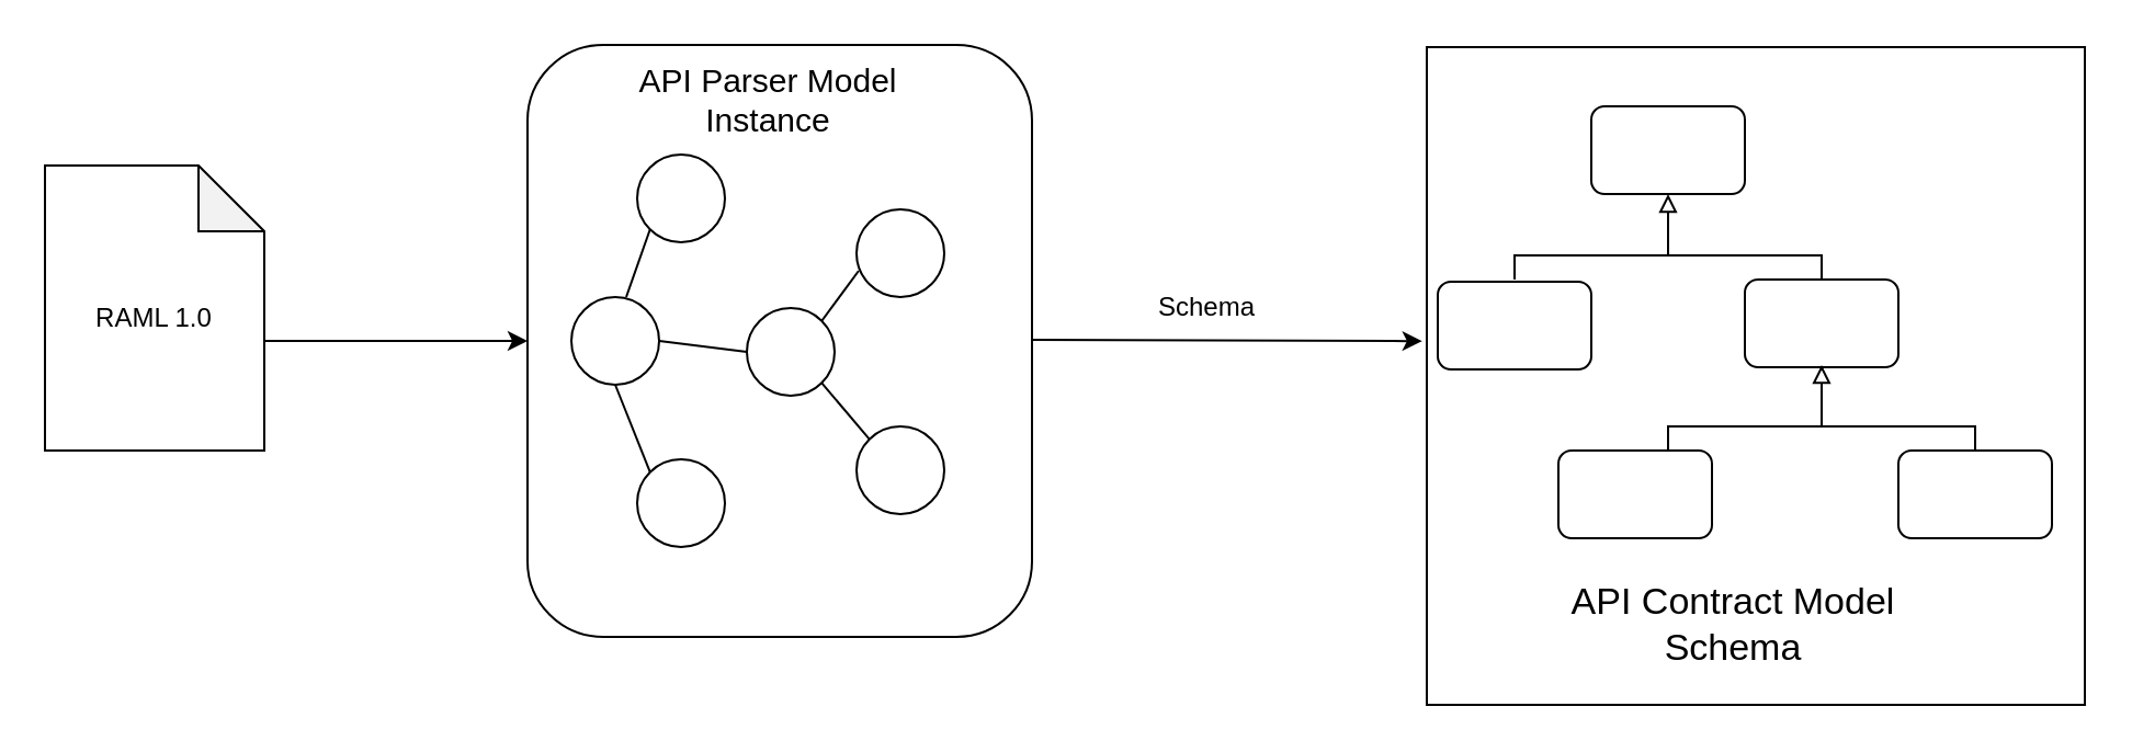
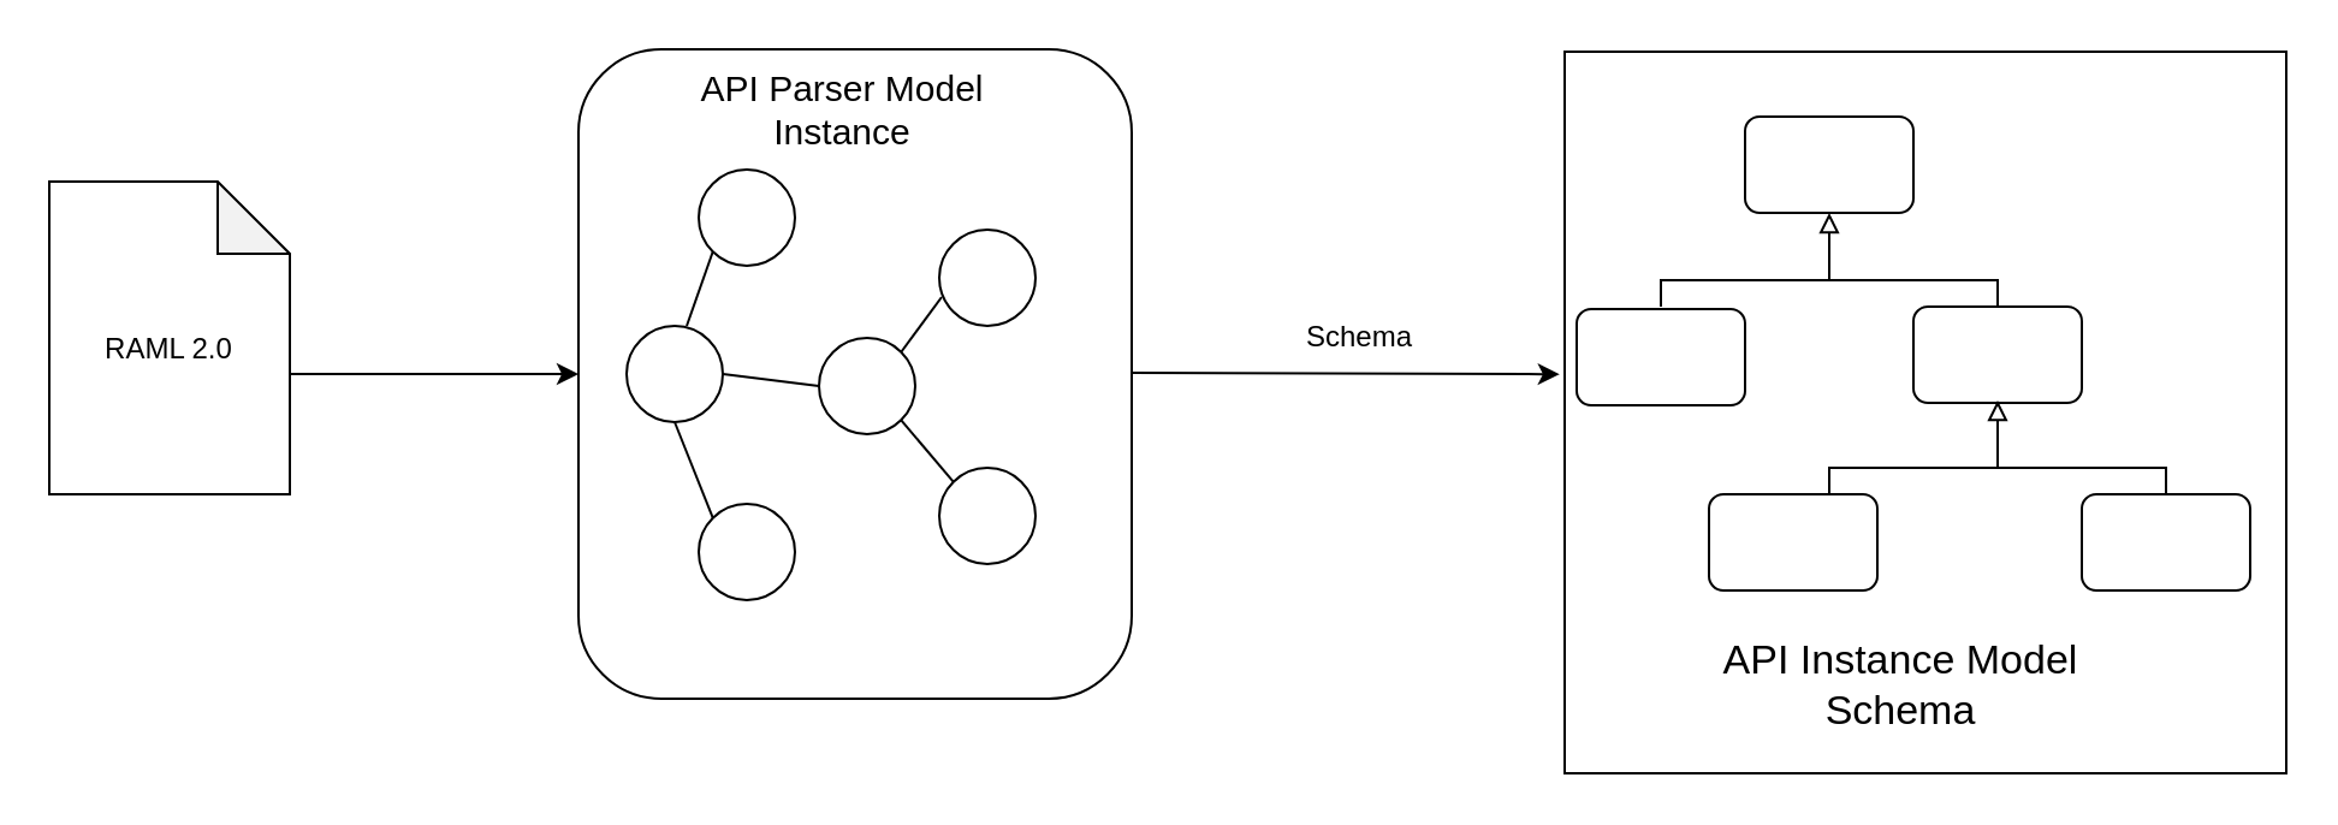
- <mxCell id="32" value="Schema" style="text;html=1;strokeColor=none;fillColor=none;align=center;verticalAlign=middle;whiteSpace=wrap;rounded=0;" vertex="1" parent="1"><mxGeometry x="520" y="125" width="60" height="30" as="geometry" /></mxCell>
+ <mxCell id="32" value="Schema" style="text;html=1;strokeColor=none;fillColor=none;align=center;verticalAlign=middle;whiteSpace=wrap;rounded=0;" vertex="1" parent="1"><mxGeometry x="535" y="125" width="60" height="30" as="geometry" /></mxCell>
- <mxCell id="3" value="RAML 1.0" style="text;html=1;strokeColor=none;fillColor=none;align=center;verticalAlign=middle;whiteSpace=wrap;rounded=0;" vertex="1" parent="1"><mxGeometry x="40" y="130" width="60" height="30" as="geometry" /></mxCell>
+ <mxCell id="3" value="RAML 2.0" style="text;html=1;strokeColor=none;fillColor=none;align=center;verticalAlign=middle;whiteSpace=wrap;rounded=0;" vertex="1" parent="1"><mxGeometry x="40" y="130" width="60" height="30" as="geometry" /></mxCell>
- <mxCell id="34" value="API Contract Model Schema" style="text;html=1;strokeColor=none;fillColor=none;align=center;verticalAlign=middle;whiteSpace=wrap;rounded=0;strokeWidth=3;fontSize=17;" vertex="1" parent="1"><mxGeometry x="710" y="270" width="160" height="30" as="geometry" /></mxCell>
+ <mxCell id="34" value="API Instance Model Schema" style="text;html=1;strokeColor=none;fillColor=none;align=center;verticalAlign=middle;whiteSpace=wrap;rounded=0;strokeWidth=3;fontSize=17;" vertex="1" parent="1"><mxGeometry x="710" y="270" width="160" height="30" as="geometry" /></mxCell>
